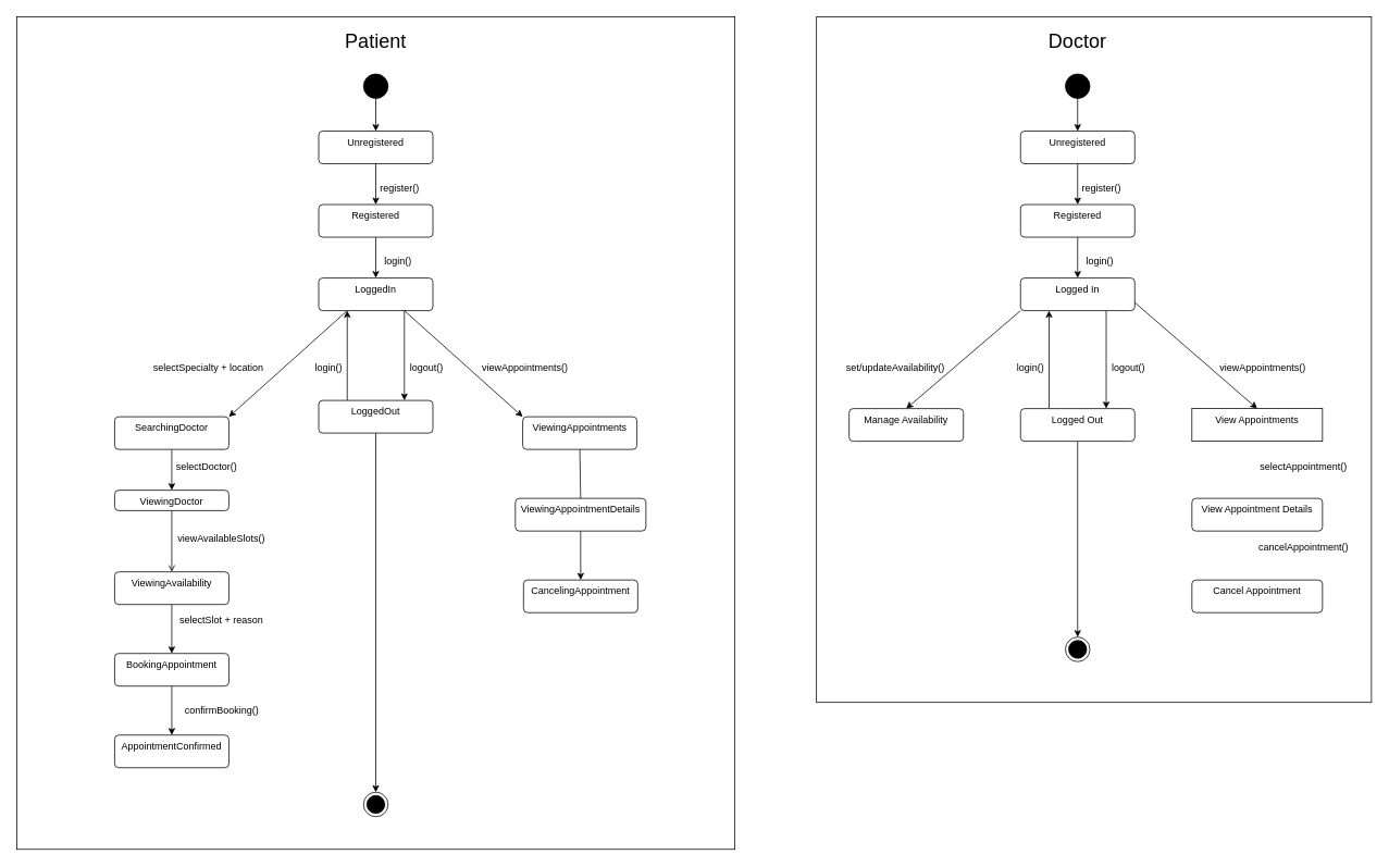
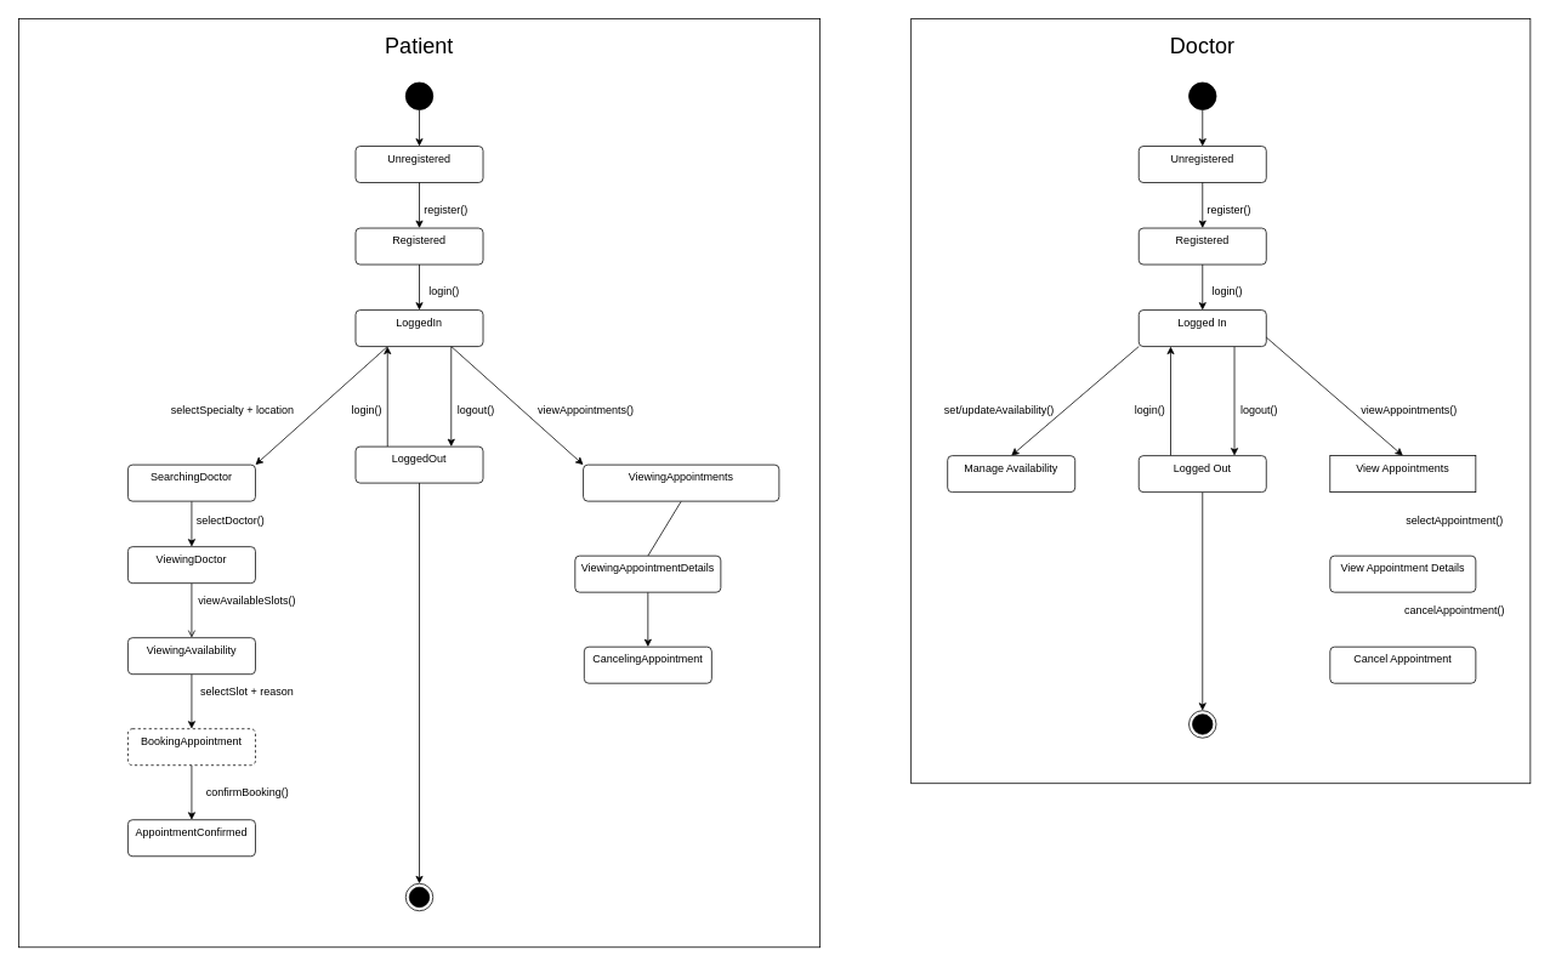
- <mxCell id="21" value="ViewingAppointments" style="html=1;align=center;verticalAlign=top;rounded=1;absoluteArcSize=1;arcSize=10;dashed=0;whiteSpace=wrap;" vertex="1" parent="1"><mxGeometry x="640" y="510" width="140" height="40" as="geometry" /></mxCell>
+ <mxCell id="21" value="ViewingAppointments" style="html=1;align=center;verticalAlign=top;rounded=1;absoluteArcSize=1;arcSize=10;dashed=0;whiteSpace=wrap;" vertex="1" parent="1"><mxGeometry x="640" y="510" width="215" height="40" as="geometry" /></mxCell>
- <mxCell id="23" value="ViewingDoctor" style="html=1;align=center;verticalAlign=top;rounded=1;absoluteArcSize=1;arcSize=10;dashed=0;whiteSpace=wrap;" vertex="1" parent="1"><mxGeometry x="140" y="600" width="140" height="25" as="geometry" /></mxCell>
+ <mxCell id="23" value="ViewingDoctor" style="html=1;align=center;verticalAlign=top;rounded=1;absoluteArcSize=1;arcSize=10;dashed=0;whiteSpace=wrap;" vertex="1" parent="1"><mxGeometry x="140" y="600" width="140" height="40" as="geometry" /></mxCell>
- <mxCell id="30" value="BookingAppointment" style="html=1;align=center;verticalAlign=top;rounded=1;absoluteArcSize=1;arcSize=10;dashed=0;whiteSpace=wrap;" vertex="1" parent="1"><mxGeometry x="140" y="800" width="140" height="40" as="geometry" /></mxCell>
+ <mxCell id="30" value="BookingAppointment" style="html=1;align=center;verticalAlign=top;rounded=1;absoluteArcSize=1;arcSize=10;dashed=1;whiteSpace=wrap;" vertex="1" parent="1"><mxGeometry x="140" y="800" width="140" height="40" as="geometry" /></mxCell>
